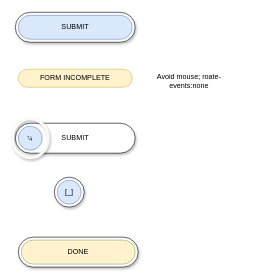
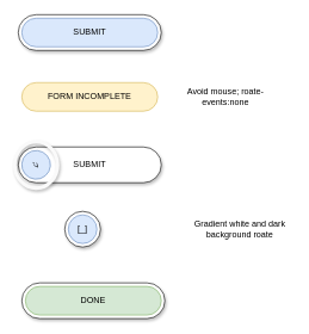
- <mxCell id="4" value="FORM INCOMPLETE" style="rounded=1;whiteSpace=wrap;html=1;arcSize=50;fillColor=#fff2cc;strokeColor=#d6b656;" vertex="1" parent="1"><mxGeometry x="30" y="115" width="190" height="30" as="geometry" /></mxCell>
+ <mxCell id="4" value="FORM INCOMPLETE" style="rounded=1;whiteSpace=wrap;html=1;arcSize=50;fillColor=#fff2cc;strokeColor=#d6b656;" vertex="1" parent="1"><mxGeometry x="30" y="115" width="190" height="40" as="geometry" /></mxCell>
+ <mxCell id="10" value="Gradient white and dark background roate" style="text;html=1;strokeColor=none;fillColor=none;align=center;verticalAlign=middle;whiteSpace=wrap;rounded=0;shadow=1;" vertex="1" parent="1"><mxGeometry x="260" y="310" width="150" height="20" as="geometry" /></mxCell>
- <mxCell id="12" value="DONE" style="rounded=1;whiteSpace=wrap;html=1;arcSize=50;fillColor=#fff2cc;strokeColor=#82b366;" vertex="1" parent="1"><mxGeometry x="35" y="400" width="190" height="40" as="geometry" /></mxCell>
+ <mxCell id="12" value="DONE" style="rounded=1;whiteSpace=wrap;html=1;arcSize=50;fillColor=#d5e8d4;strokeColor=#82b366;" vertex="1" parent="1"><mxGeometry x="35" y="400" width="190" height="40" as="geometry" /></mxCell>
